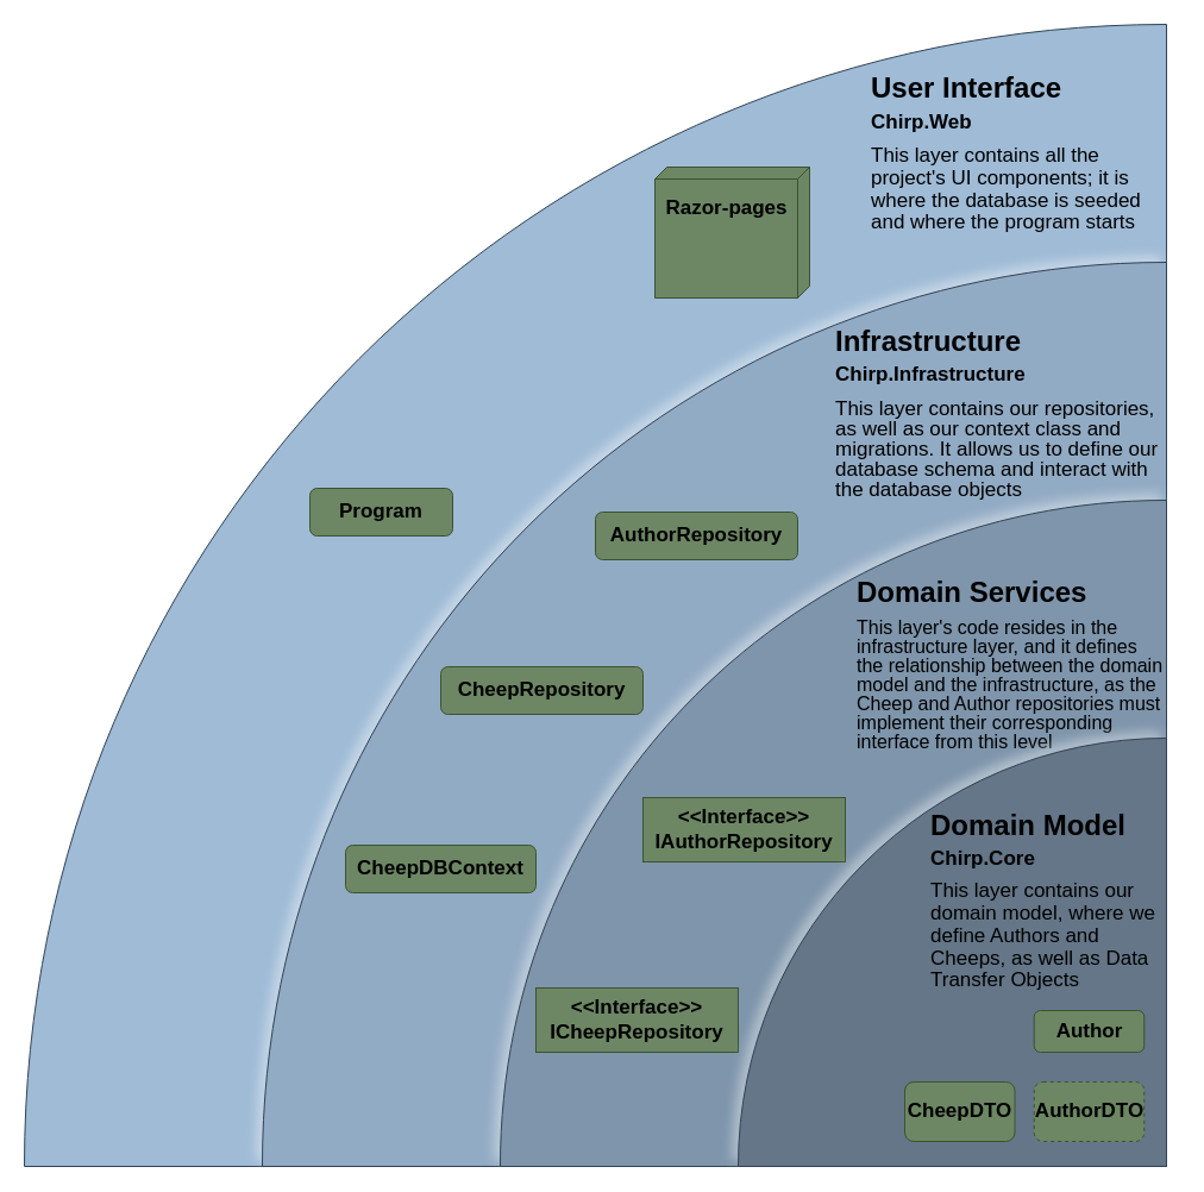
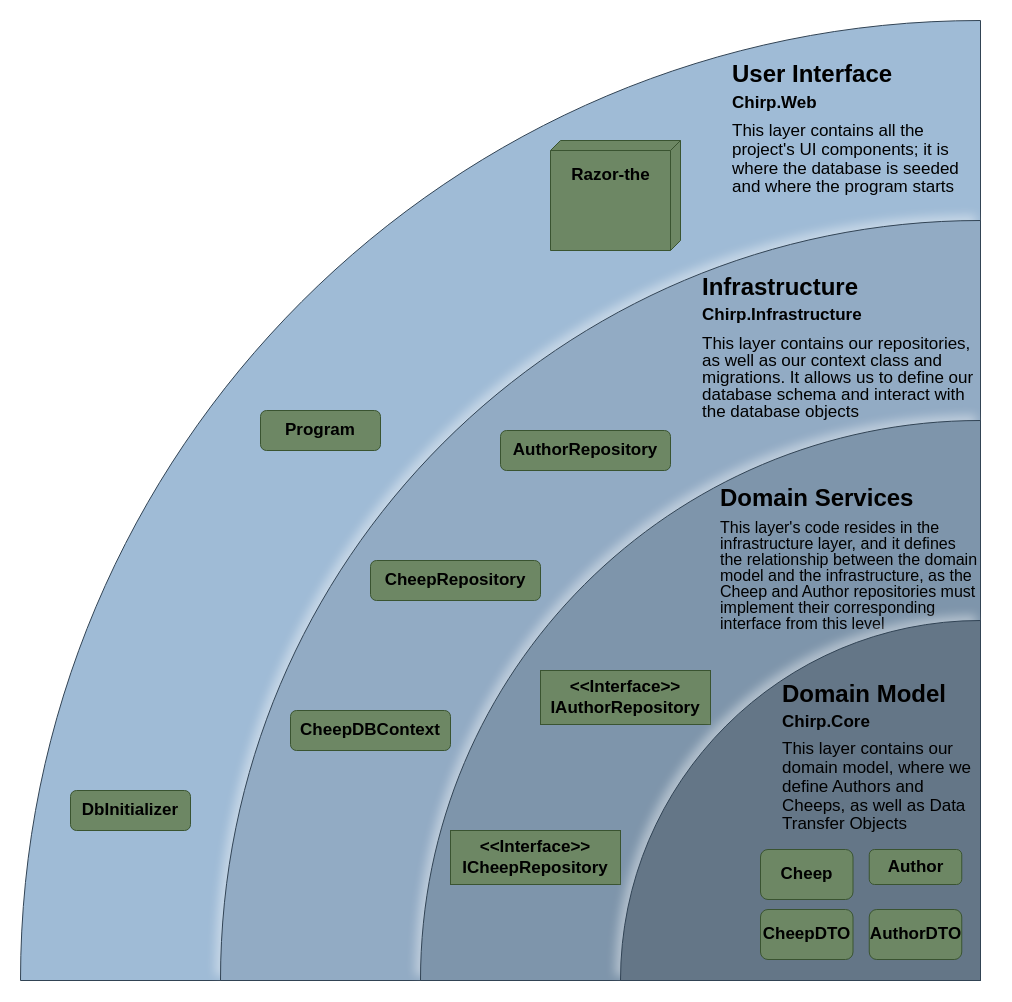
- <mxCell id="4" value="&lt;font style=&quot;font-size: 17px;&quot;&gt;&lt;b style=&quot;&quot;&gt;Razor-pages&lt;/b&gt;&lt;/font&gt;" style="text;html=1;align=center;verticalAlign=middle;resizable=0;points=[];autosize=1;strokeColor=none;fillColor=none;" parent="1" vertex="1"><mxGeometry x="545" y="160" width="130" height="30" as="geometry" /></mxCell>
+ <mxCell id="4" value="&lt;font style=&quot;font-size: 17px;&quot;&gt;&lt;b style=&quot;&quot;&gt;Razor-the&lt;/b&gt;&lt;/font&gt;" style="text;html=1;align=center;verticalAlign=middle;resizable=0;points=[];autosize=1;strokeColor=none;fillColor=none;" parent="1" vertex="1"><mxGeometry x="545" y="160" width="130" height="30" as="geometry" /></mxCell>
+ <mxCell id="7" value="&lt;font style=&quot;font-size: 17px;&quot; color=&quot;#000000&quot;&gt;&lt;b style=&quot;&quot;&gt;DbInitializer&lt;/b&gt;&lt;/font&gt;" style="rounded=1;whiteSpace=wrap;html=1;fillColor=#6d8764;fontColor=#ffffff;strokeColor=#3A5431;" parent="1" vertex="1"><mxGeometry x="70" y="790" width="120" height="40" as="geometry" /></mxCell>
+ <mxCell id="23" value="&lt;font color=&quot;#000000&quot;&gt;&lt;span style=&quot;font-size: 17px;&quot;&gt;&lt;b&gt;Cheep&lt;/b&gt;&lt;/span&gt;&lt;/font&gt;" style="rounded=1;whiteSpace=wrap;html=1;fillColor=#6d8764;fontColor=#ffffff;strokeColor=#3A5431;" vertex="1" parent="19"><mxGeometry x="760" y="849" width="92.5" height="50" as="geometry" /></mxCell>
- <mxCell id="25" value="&lt;font color=&quot;#000000&quot;&gt;&lt;span style=&quot;font-size: 17px;&quot;&gt;&lt;b&gt;AuthorDTO&lt;/b&gt;&lt;/span&gt;&lt;/font&gt;" style="rounded=1;whiteSpace=wrap;html=1;fillColor=#6d8764;fontColor=#ffffff;strokeColor=#3A5431;dashed=1;" vertex="1" parent="19"><mxGeometry x="868.75" y="909" width="92.5" height="50" as="geometry" /></mxCell>
+ <mxCell id="25" value="&lt;font color=&quot;#000000&quot;&gt;&lt;span style=&quot;font-size: 17px;&quot;&gt;&lt;b&gt;AuthorDTO&lt;/b&gt;&lt;/span&gt;&lt;/font&gt;" style="rounded=1;whiteSpace=wrap;html=1;fillColor=#6d8764;fontColor=#ffffff;strokeColor=#3A5431;" vertex="1" parent="19"><mxGeometry x="868.75" y="909" width="92.5" height="50" as="geometry" /></mxCell>
